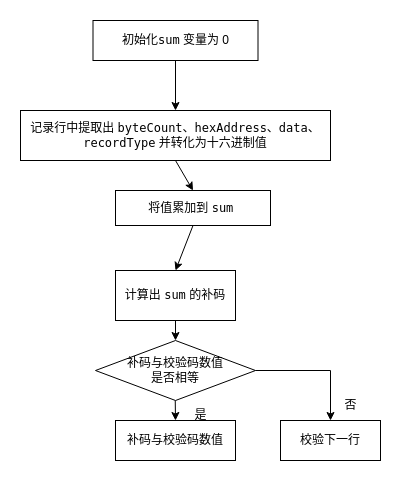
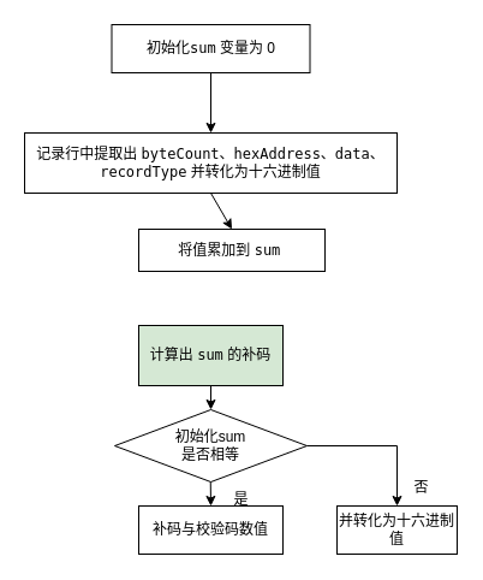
- <mxCell id="7" value="" style="endArrow=classic;html=1;rounded=0;exitX=0.5;exitY=1;exitDx=0;exitDy=0;entryX=0.5;entryY=0;entryDx=0;entryDy=0;" edge="1" parent="1" source="3" target="10"><mxGeometry width="50" height="50" relative="1" as="geometry"><mxPoint x="340" y="200" as="sourcePoint" /><mxPoint x="175" y="260" as="targetPoint" /></mxGeometry></mxCell>
- <mxCell id="10" value="计算出 &lt;code&gt;sum&lt;/code&gt; 的补码" style="rounded=0;whiteSpace=wrap;html=1;" vertex="1" parent="1"><mxGeometry x="115" y="270" width="120" height="50" as="geometry" /></mxCell>
+ <mxCell id="10" value="计算出 &lt;code&gt;sum&lt;/code&gt; 的补码" style="rounded=0;whiteSpace=wrap;html=1;fillColor=#d5e8d4;" vertex="1" parent="1"><mxGeometry x="115" y="270" width="120" height="50" as="geometry" /></mxCell>
- <mxCell id="8" value="补码与校验码数值&lt;br&gt;是否相等" style="rhombus;whiteSpace=wrap;html=1;" vertex="1" parent="1"><mxGeometry x="95" y="340" width="160" height="60" as="geometry" /></mxCell>
+ <mxCell id="8" value="初始化sum&lt;br&gt;是否相等" style="rhombus;whiteSpace=wrap;html=1;" vertex="1" parent="1"><mxGeometry x="95" y="340" width="160" height="60" as="geometry" /></mxCell>
- <mxCell id="16" value="校验下一行" style="rounded=0;whiteSpace=wrap;html=1;" vertex="1" parent="1"><mxGeometry x="280" y="420" width="100" height="40" as="geometry" /></mxCell>
+ <mxCell id="16" value="并转化为十六进制值" style="rounded=0;whiteSpace=wrap;html=1;" vertex="1" parent="1"><mxGeometry x="280" y="420" width="100" height="40" as="geometry" /></mxCell>
